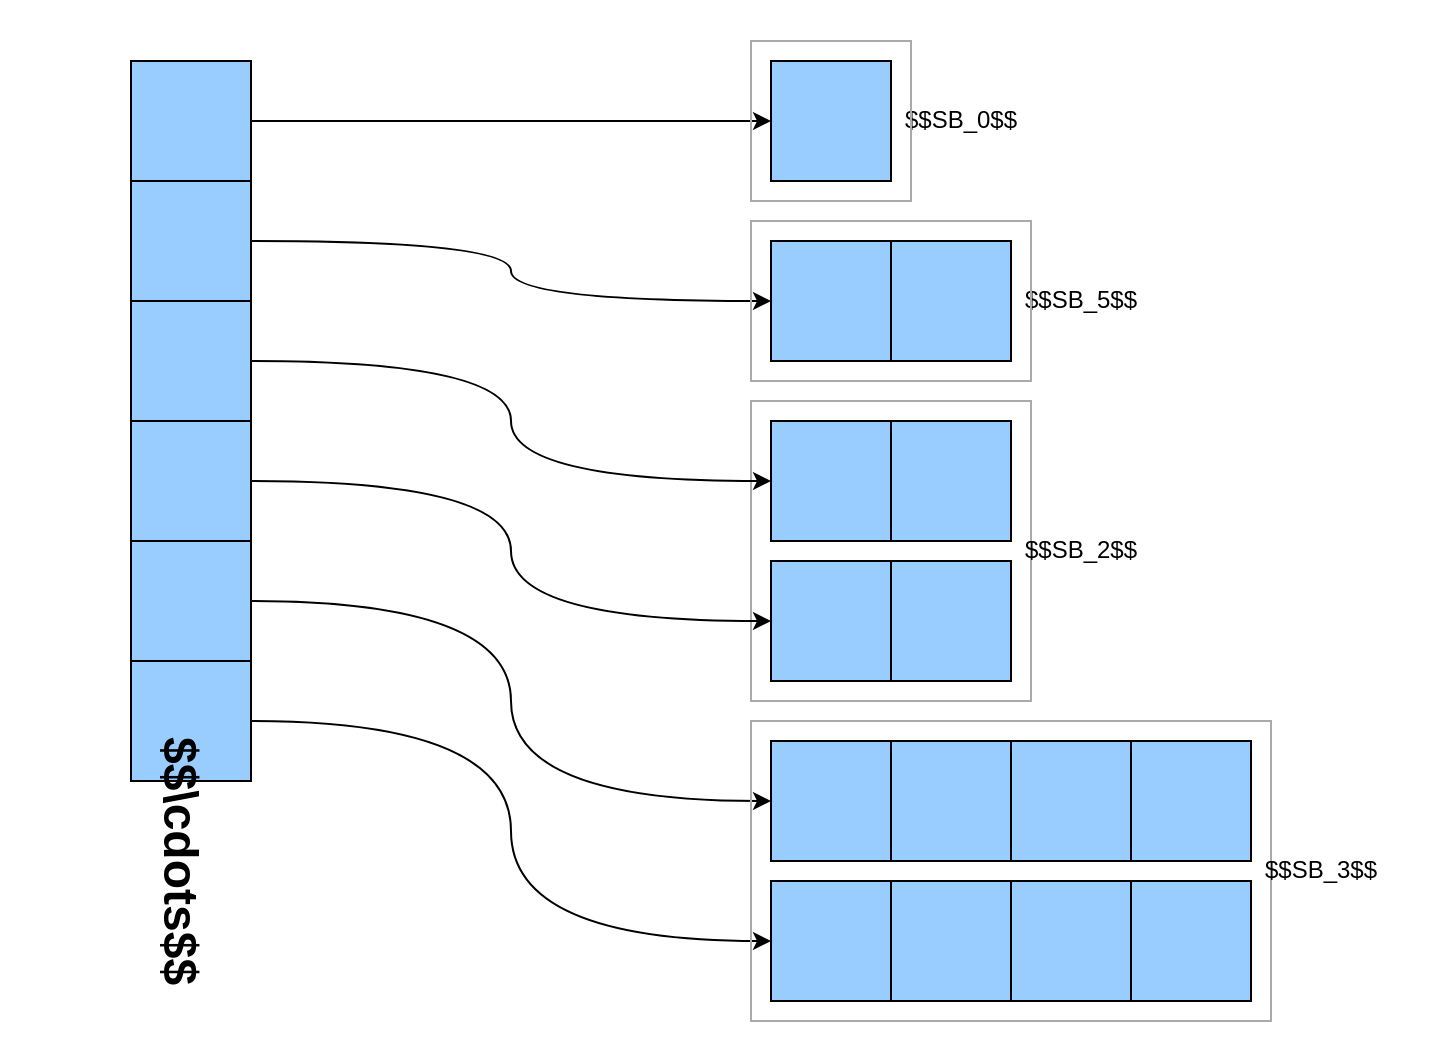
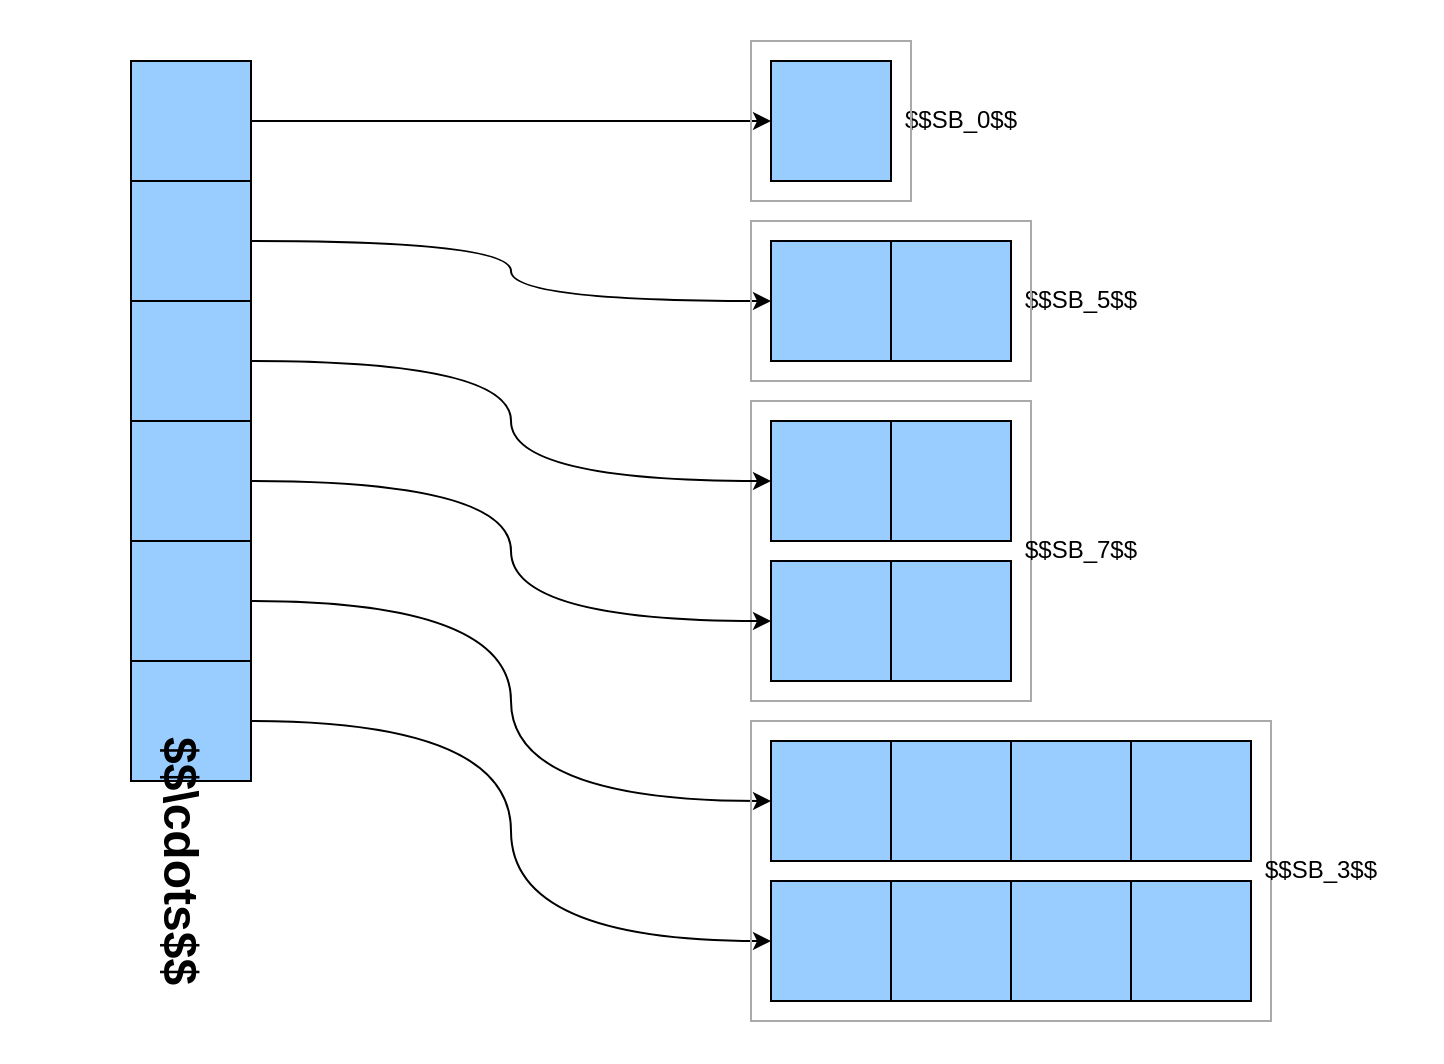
- <mxCell id="23" value="$$SB_2$$" style="text;html=1;align=center;verticalAlign=middle;resizable=0;points=[];autosize=1;strokeColor=none;fillColor=none;" vertex="1" parent="1"><mxGeometry x="500" y="260" width="80" height="30" as="geometry" /></mxCell>
+ <mxCell id="23" value="$$SB_7$$" style="text;html=1;align=center;verticalAlign=middle;resizable=0;points=[];autosize=1;strokeColor=none;fillColor=none;" vertex="1" parent="1"><mxGeometry x="500" y="260" width="80" height="30" as="geometry" /></mxCell>
